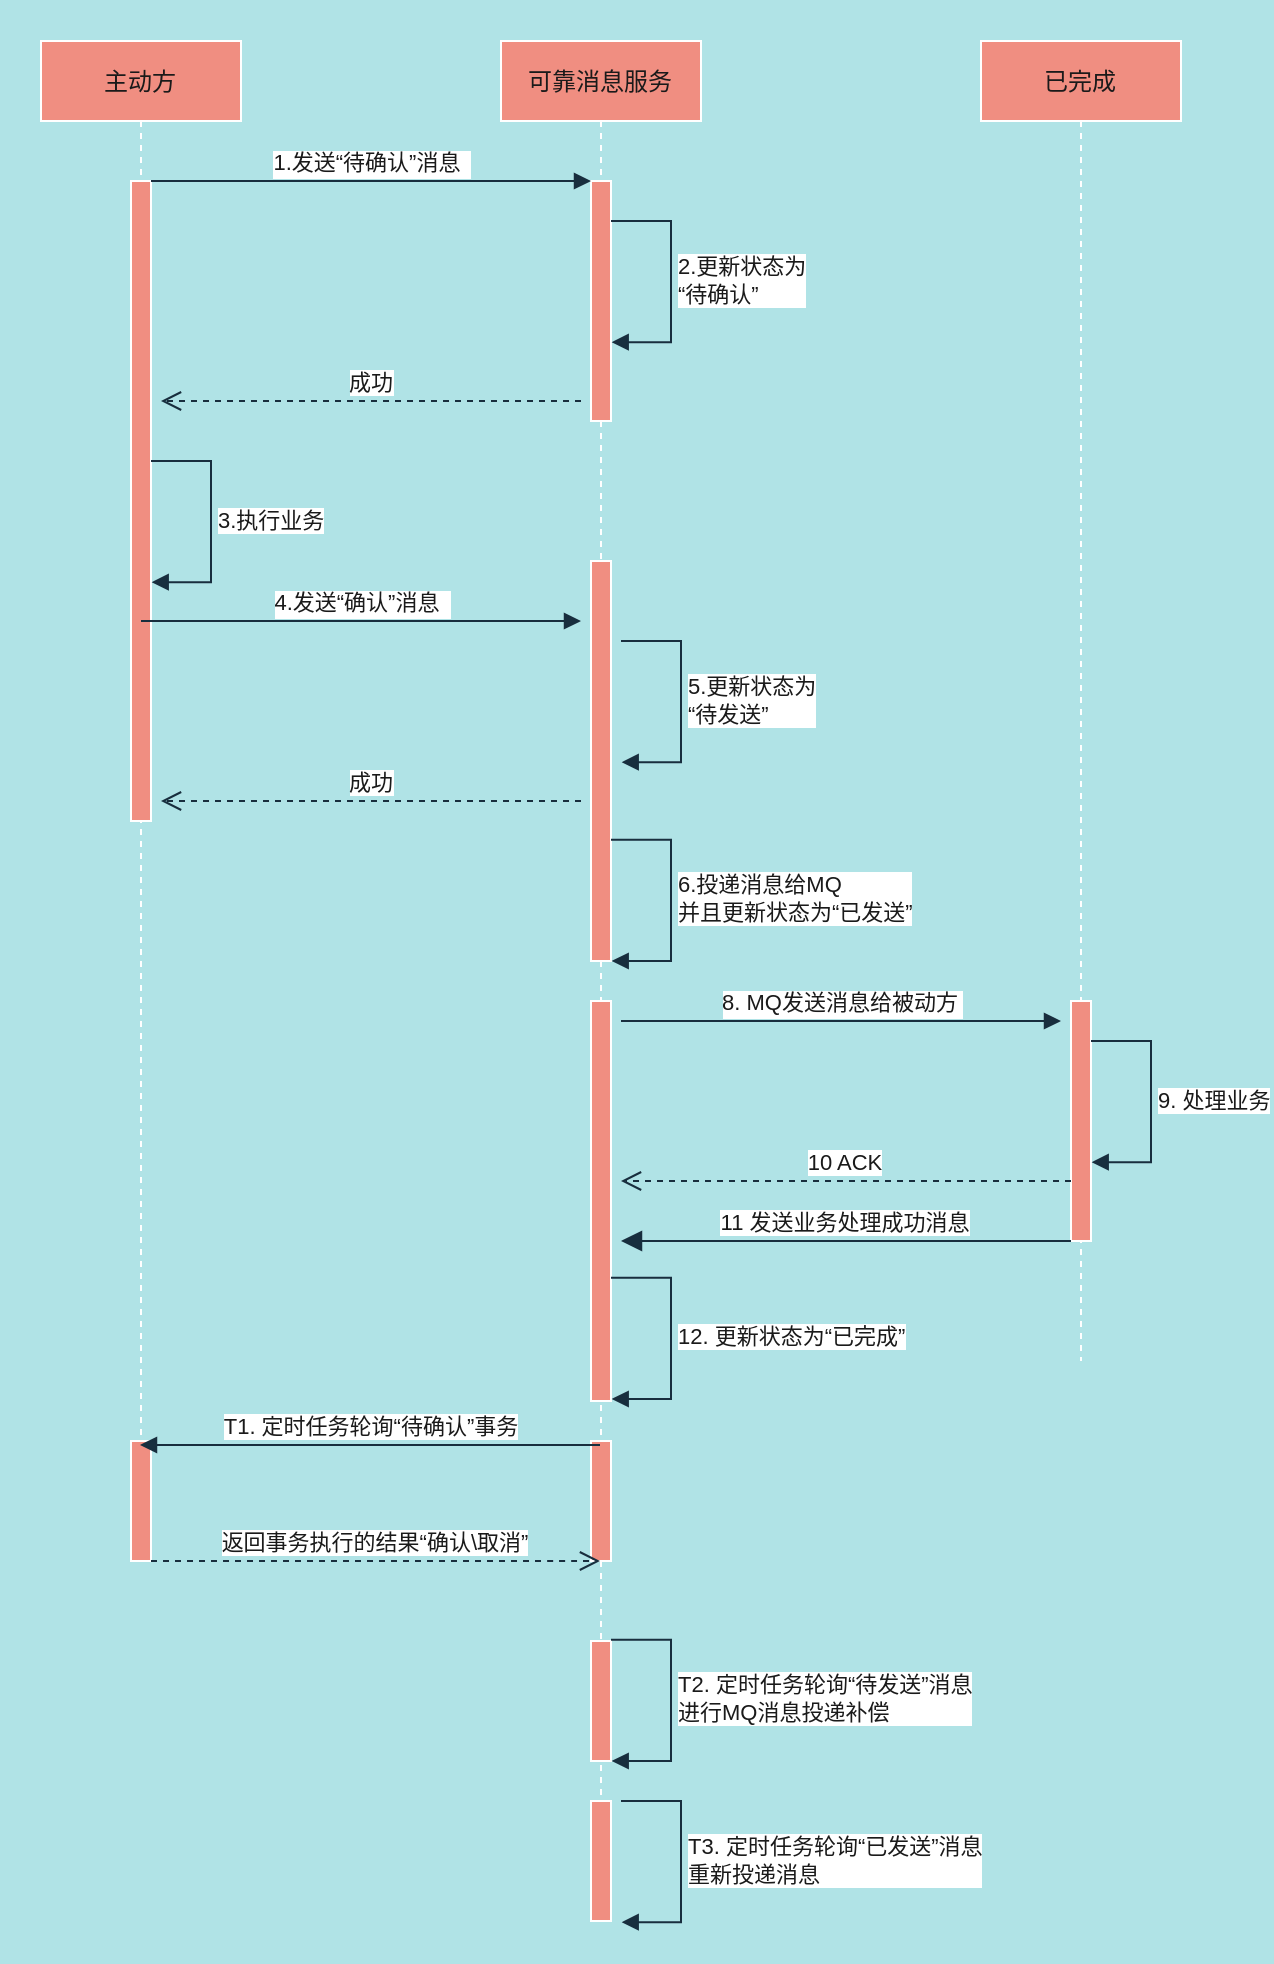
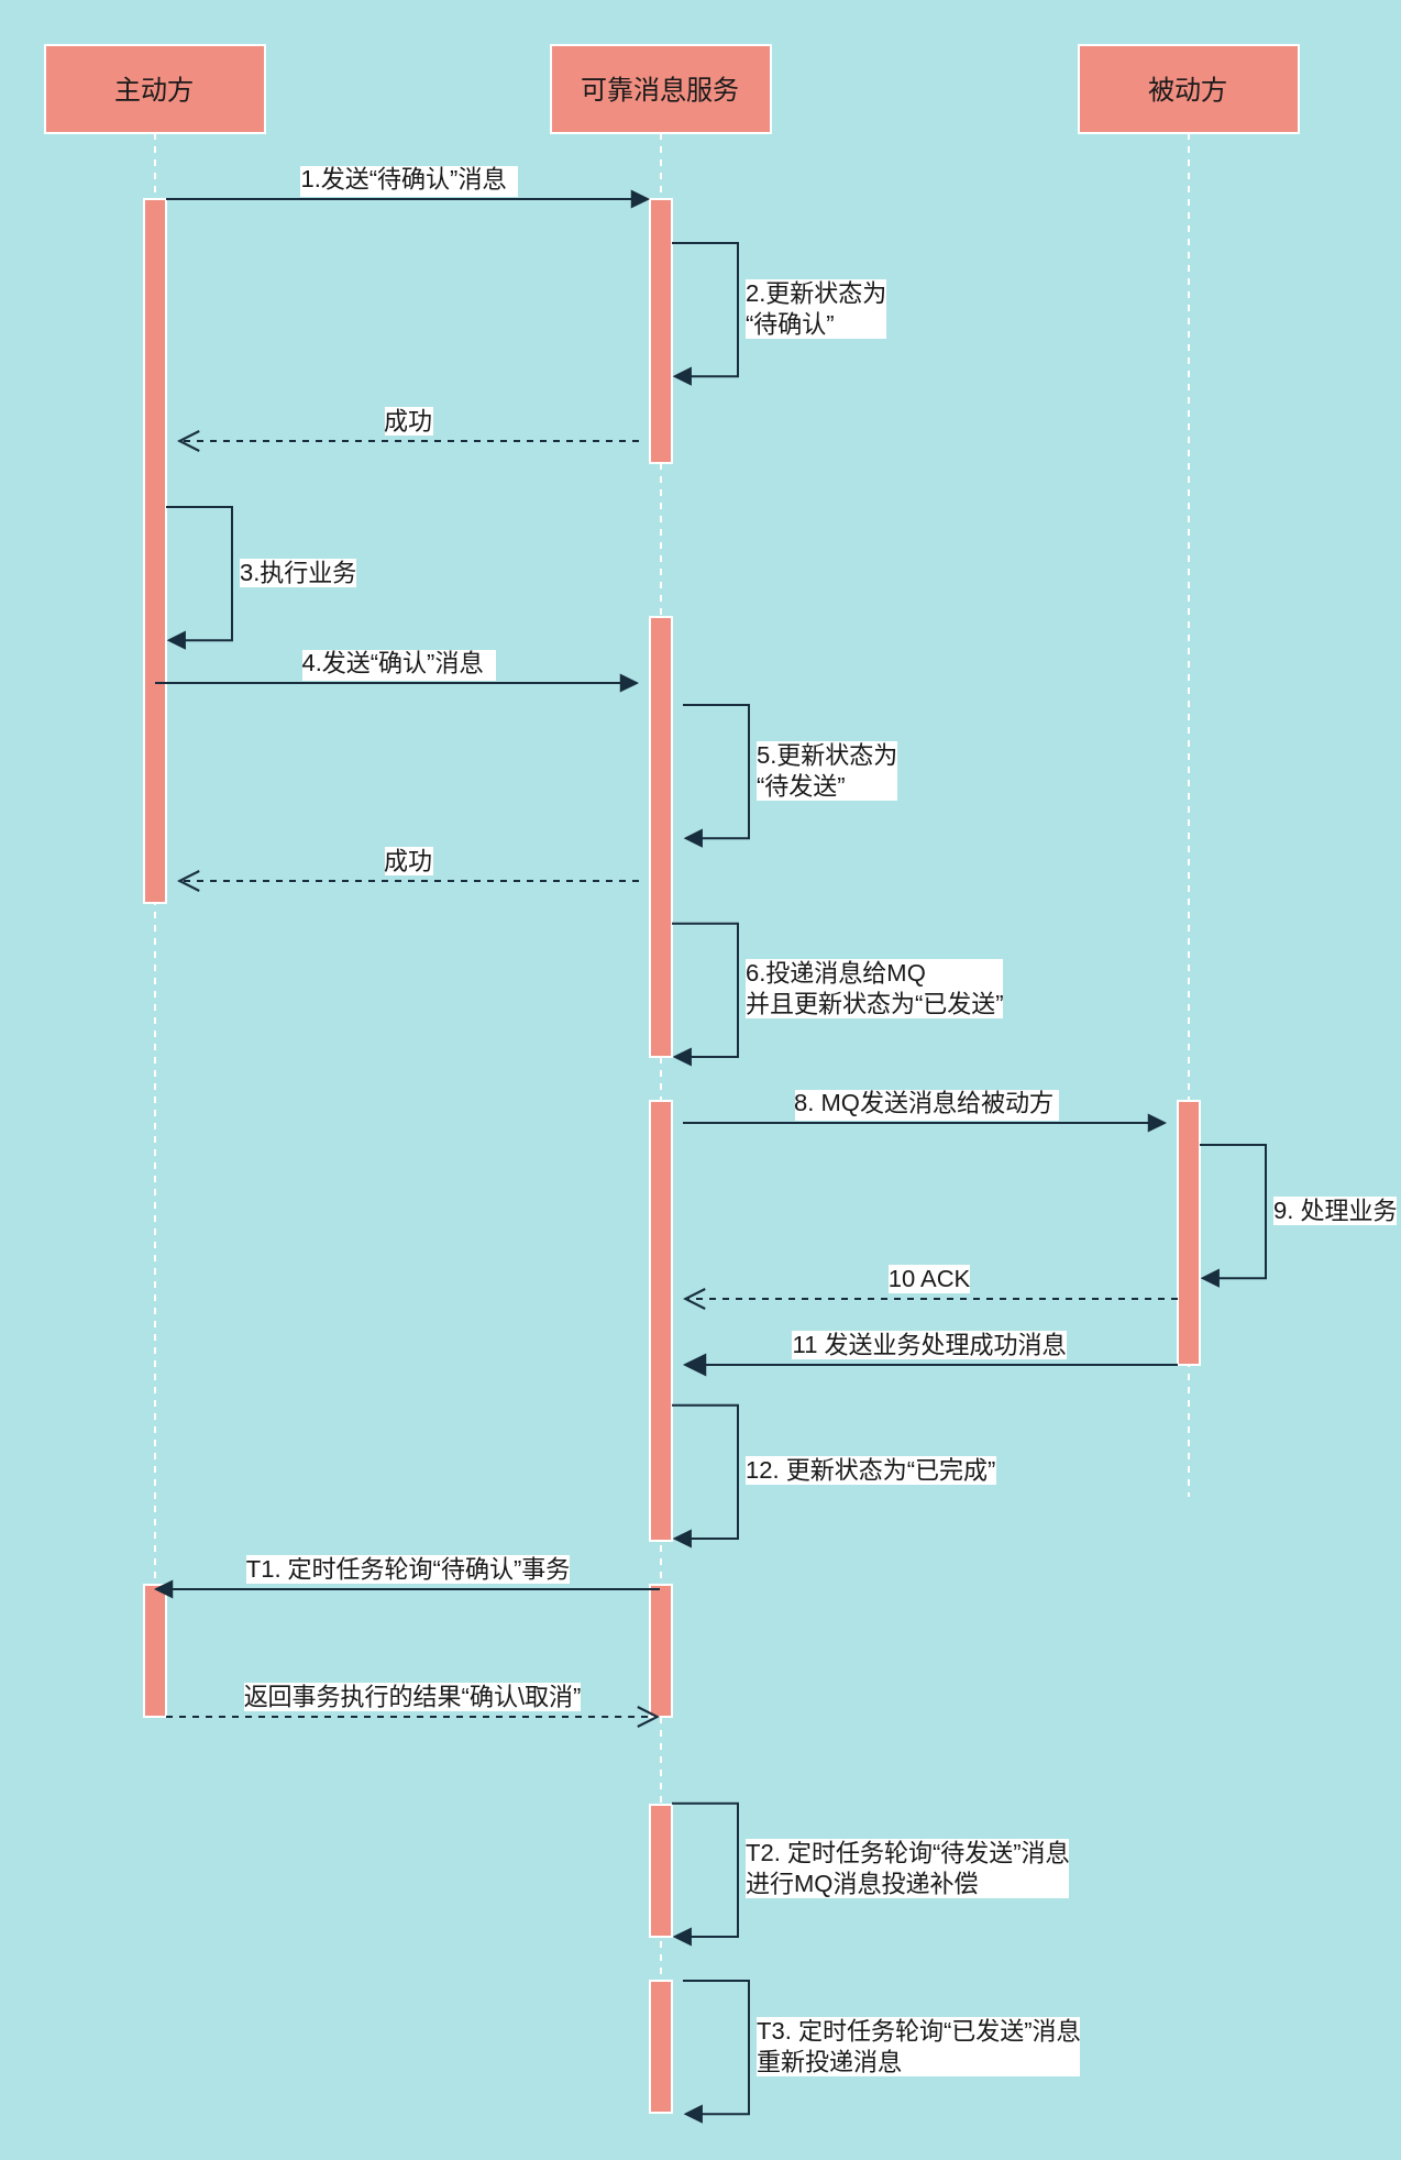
- <mxCell id="20" value="已完成" style="shape=umlLifeline;perimeter=lifelinePerimeter;container=1;collapsible=0;recursiveResize=0;rounded=0;shadow=0;strokeWidth=1;fillColor=#F08E81;strokeColor=#FFFFFF;fontColor=#1A1A1A;" vertex="1" parent="1"><mxGeometry x="490" y="20" width="100" height="660" as="geometry" /></mxCell>
+ <mxCell id="20" value="被动方" style="shape=umlLifeline;perimeter=lifelinePerimeter;container=1;collapsible=0;recursiveResize=0;rounded=0;shadow=0;strokeWidth=1;fillColor=#F08E81;strokeColor=#FFFFFF;fontColor=#1A1A1A;" vertex="1" parent="1"><mxGeometry x="490" y="20" width="100" height="660" as="geometry" /></mxCell>
